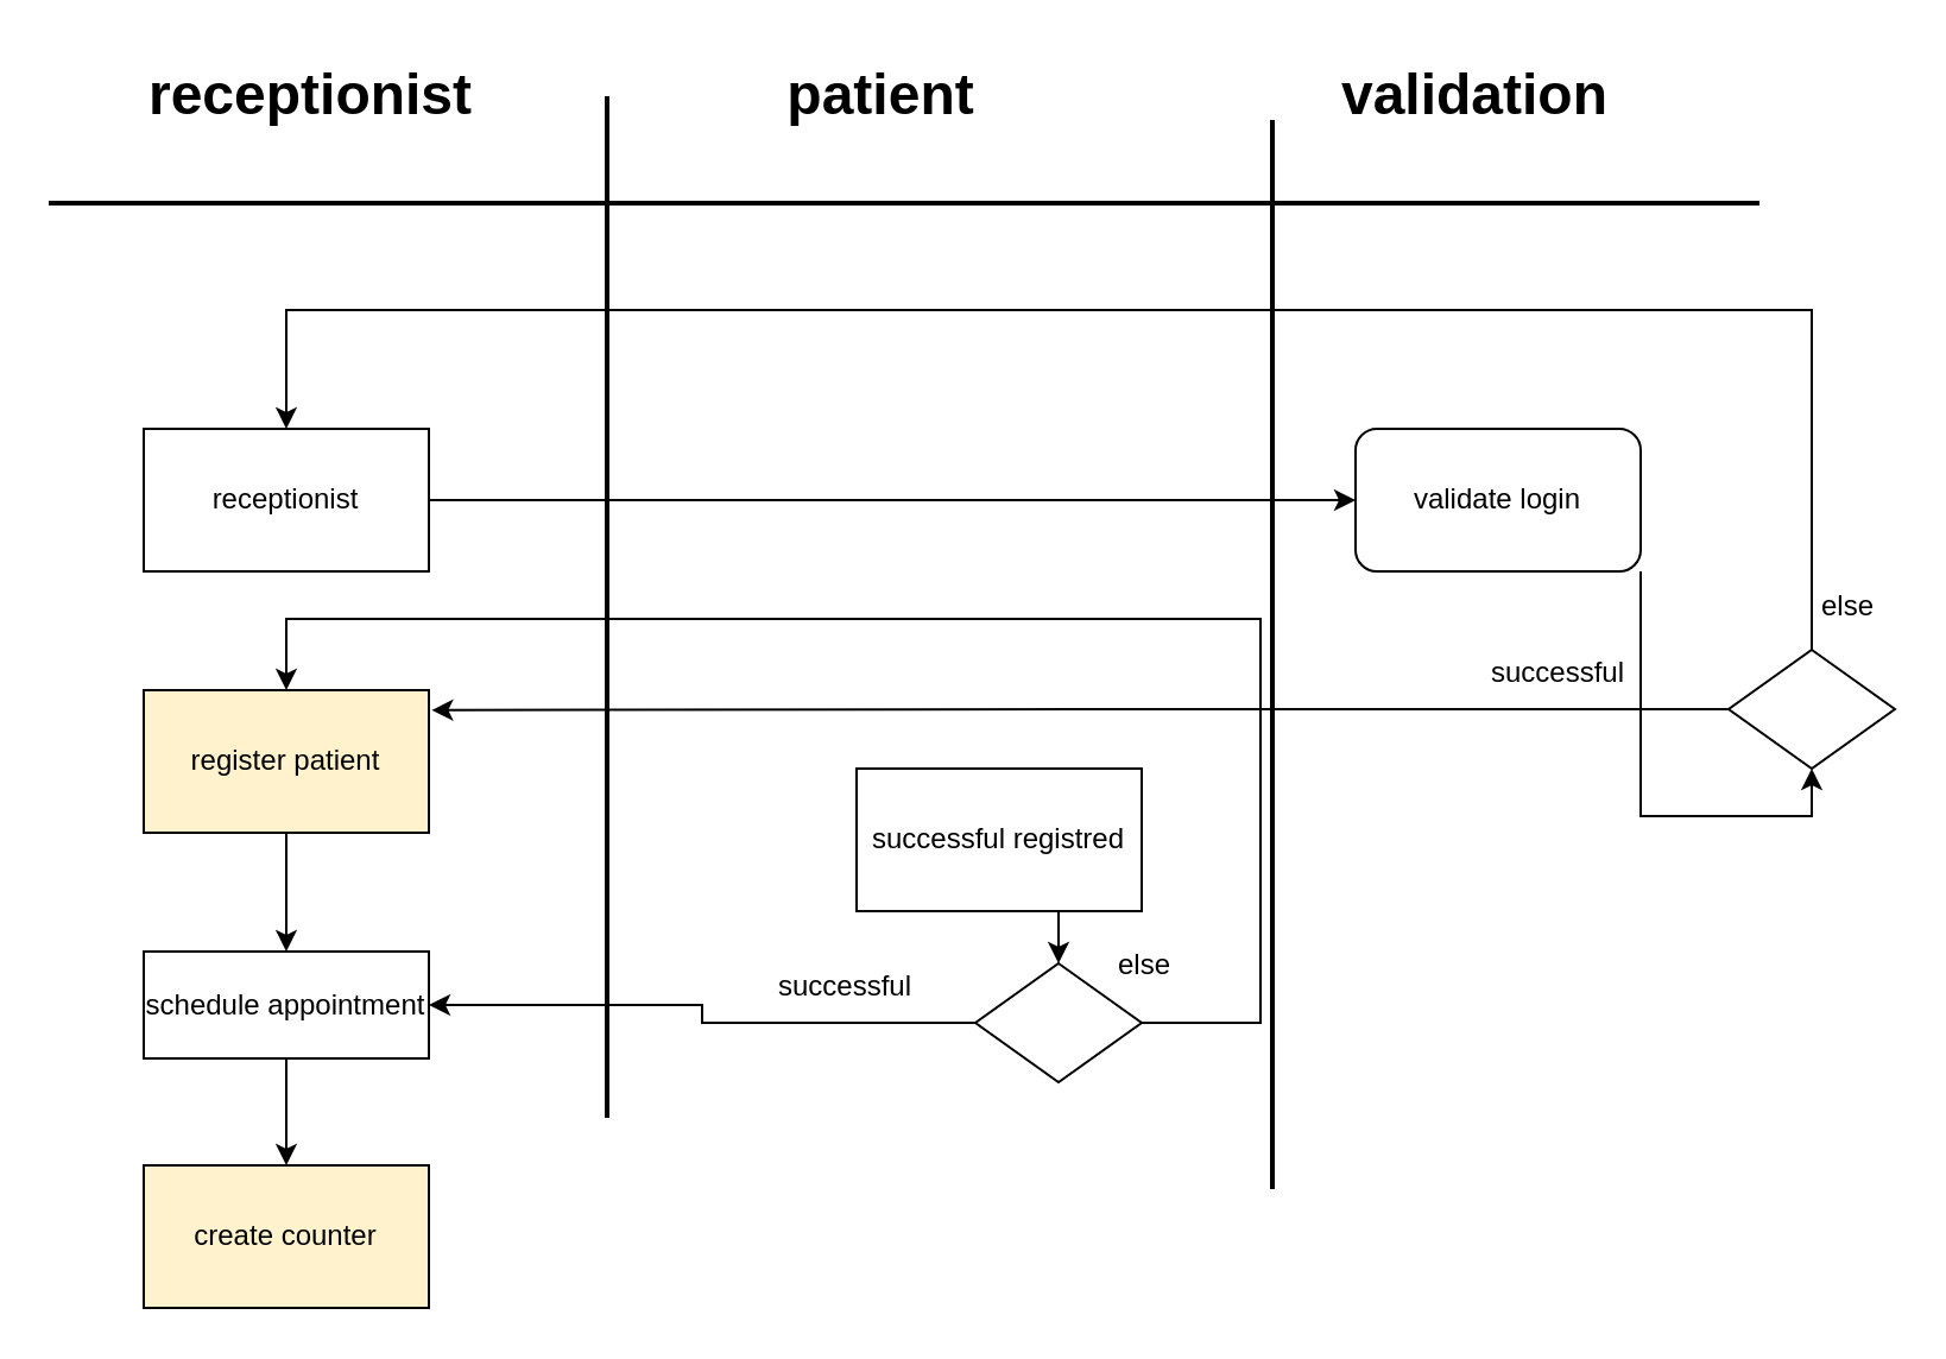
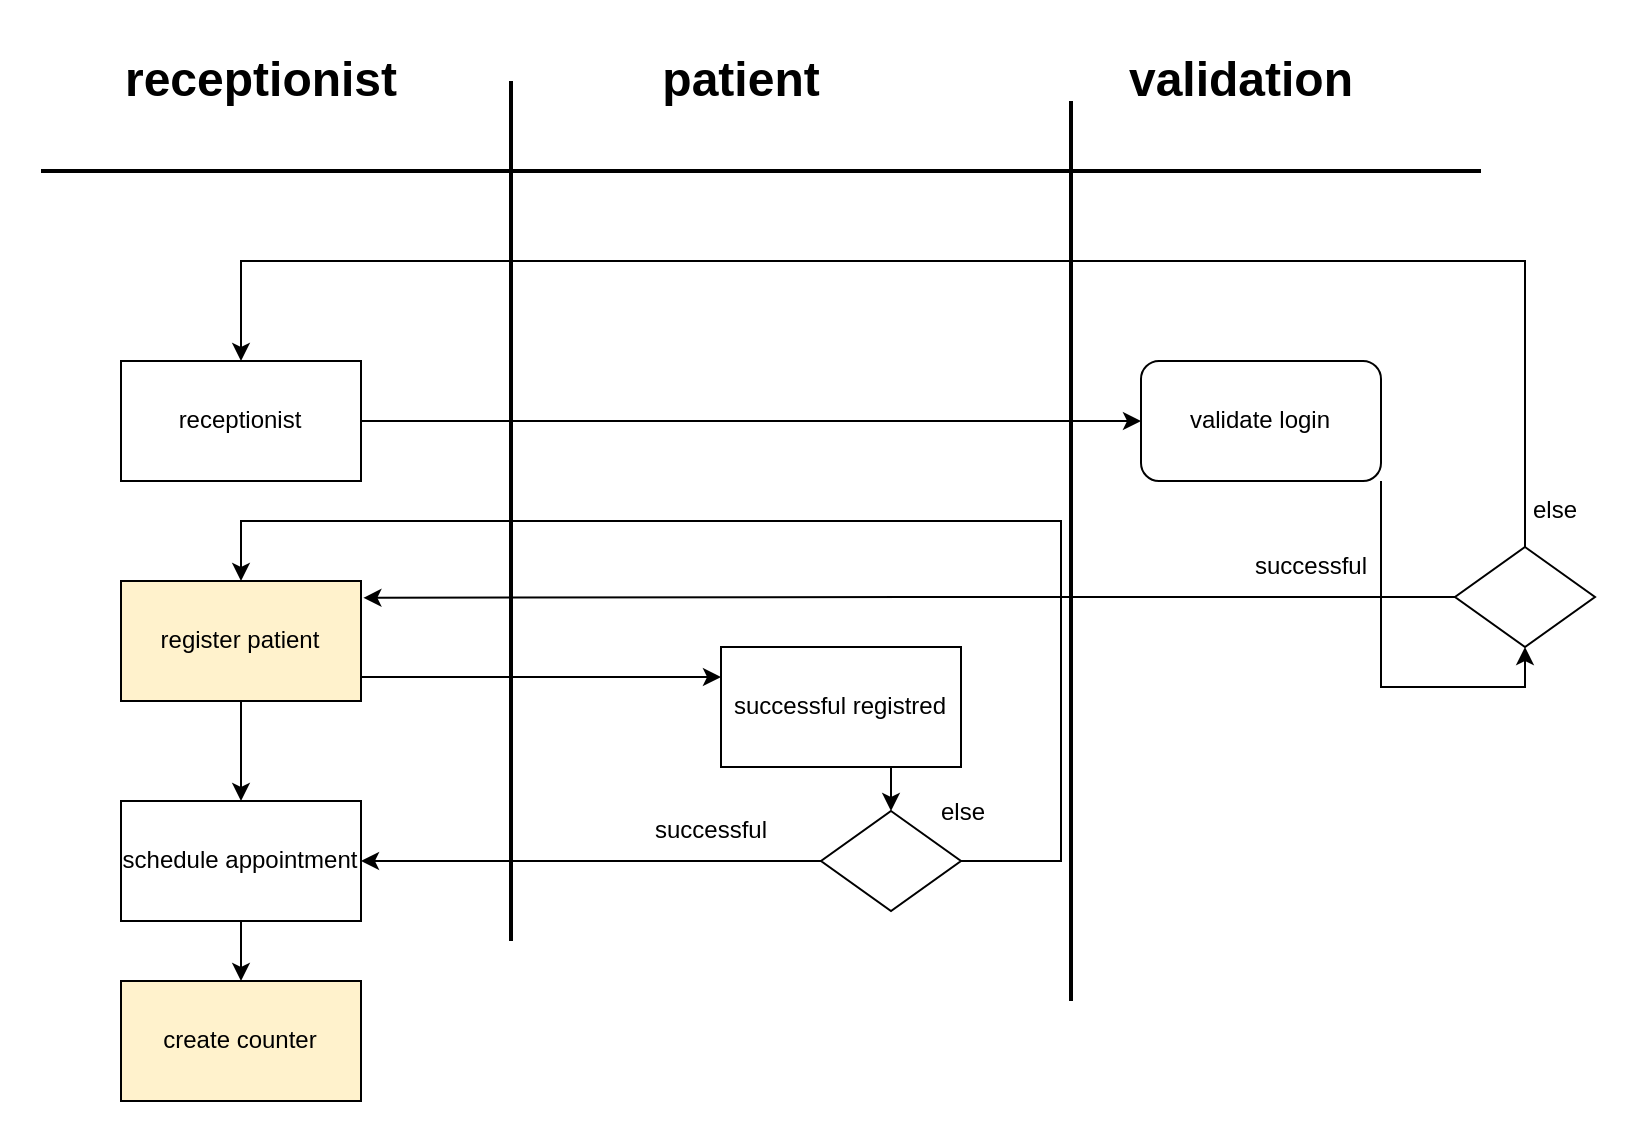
+ <mxCell id="23" parent="1" style="edgeStyle=orthogonalEdgeStyle;rounded=0;orthogonalLoop=1;jettySize=auto;html=1;exitX=1;exitY=0.75;exitDx=0;exitDy=0;entryX=0;entryY=0.25;entryDx=0;entryDy=0;" edge="1" target="27" source="24"><mxGeometry as="geometry" relative="1"><Array as="points"><mxPoint y="338" x="180" /></Array></mxGeometry></mxCell>
- <mxCell id="5" value="schedule appointment" parent="1" vertex="1" style="rounded=0;whiteSpace=wrap;html=1;"><mxGeometry x="60" y="400" as="geometry" height="45" width="120" /></mxCell>
+ <mxCell id="5" value="schedule appointment" parent="1" vertex="1" style="rounded=0;whiteSpace=wrap;html=1;"><mxGeometry as="geometry" height="60" width="120" y="400" x="60" /></mxCell>
